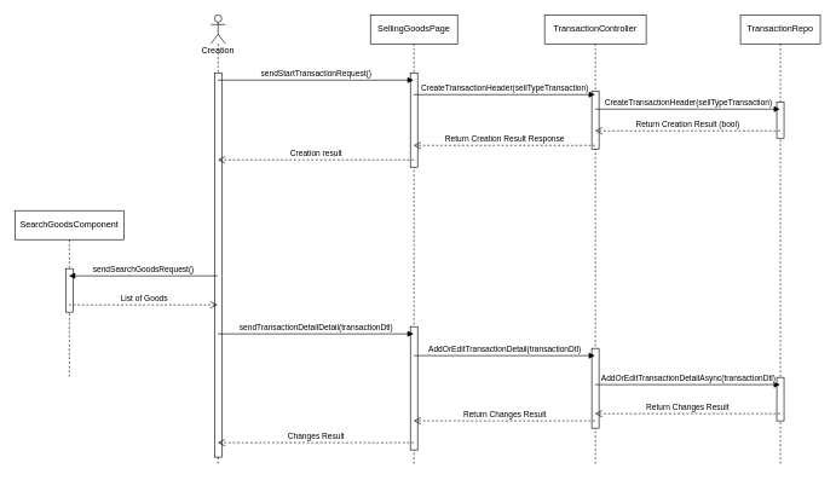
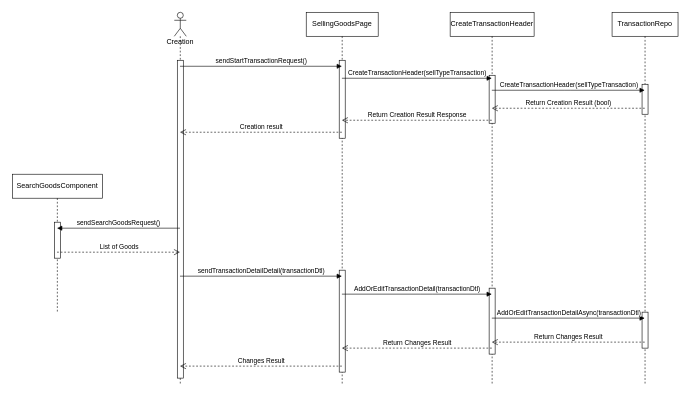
- <mxCell id="8" value="TransactionController" style="shape=umlLifeline;perimeter=lifelinePerimeter;whiteSpace=wrap;html=1;container=1;collapsible=0;recursiveResize=0;outlineConnect=0;" parent="1" vertex="1"><mxGeometry x="750" y="20" width="140" height="620" as="geometry" /></mxCell>
+ <mxCell id="8" value="CreateTransactionHeader" style="shape=umlLifeline;perimeter=lifelinePerimeter;whiteSpace=wrap;html=1;container=1;collapsible=0;recursiveResize=0;outlineConnect=0;" parent="1" vertex="1"><mxGeometry x="750" y="20" width="140" height="620" as="geometry" /></mxCell>
